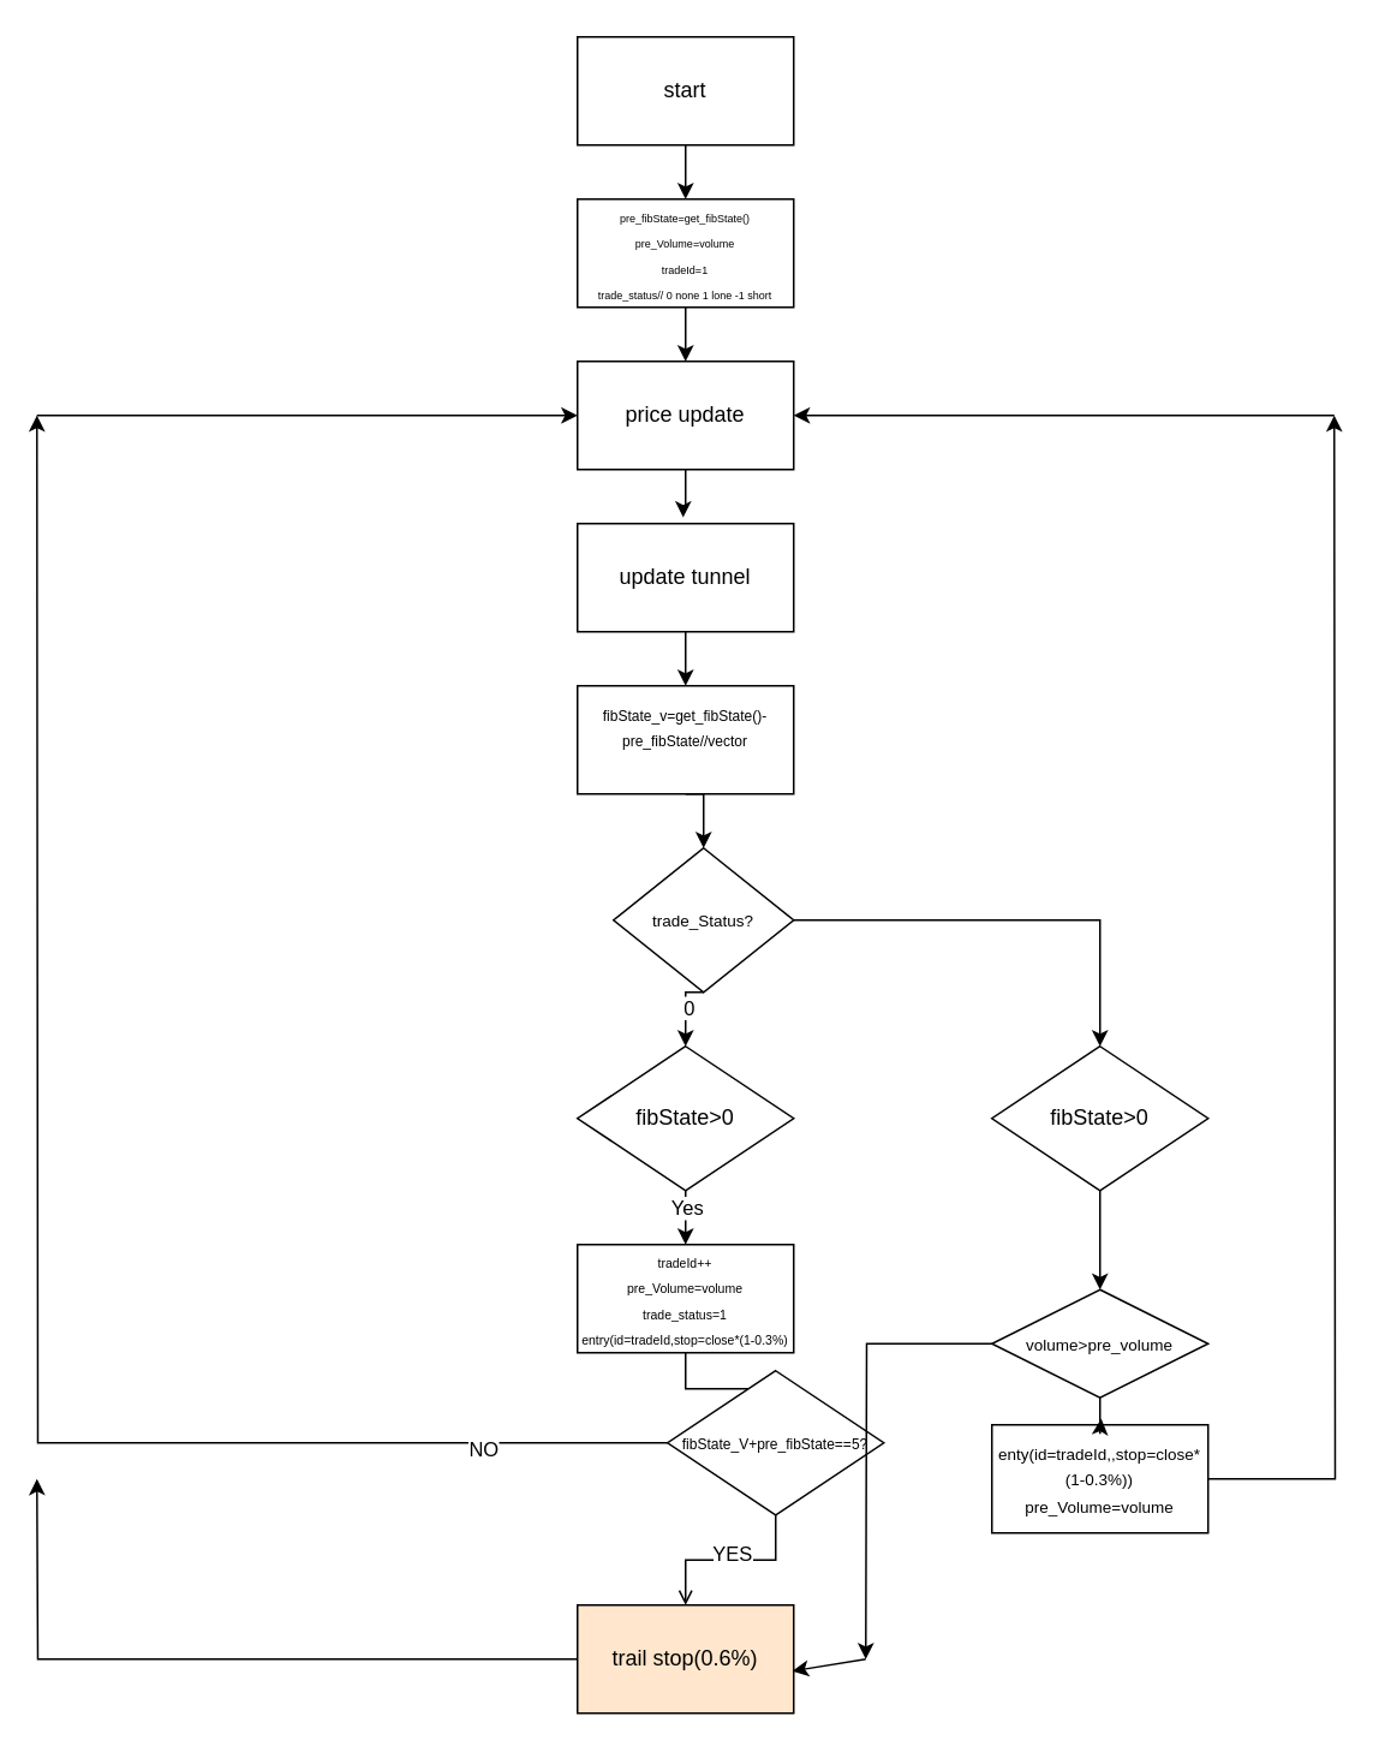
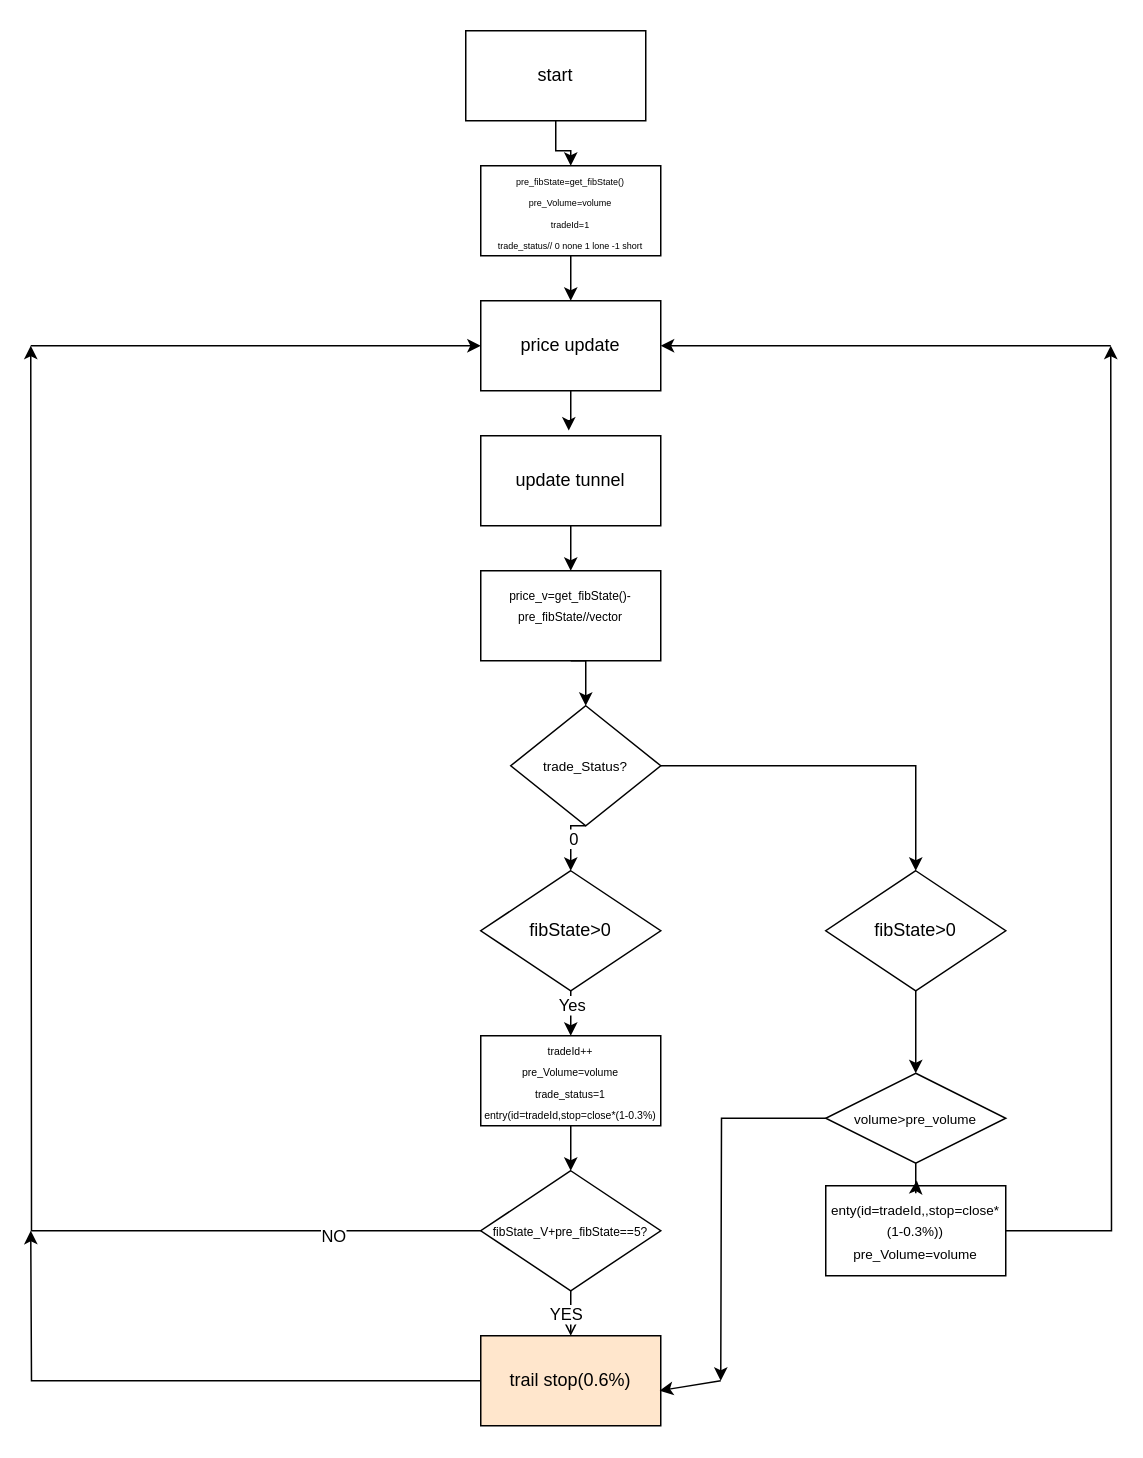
- <mxCell id="3" value="start" style="rounded=0;whiteSpace=wrap;html=1;" vertex="1" parent="1"><mxGeometry x="320" y="20" width="120" height="60" as="geometry" /></mxCell>
+ <mxCell id="3" value="start" style="rounded=0;whiteSpace=wrap;html=1;" vertex="1" parent="1"><mxGeometry x="310" y="20" width="120" height="60" as="geometry" /></mxCell>
- <mxCell id="11" value="&lt;font style=&quot;font-size: 8px;&quot;&gt;fibState_v=get_fibState()-pre_fibState//vector&lt;br&gt;&lt;br&gt;&lt;/font&gt;" style="rounded=0;whiteSpace=wrap;html=1;" vertex="1" parent="1"><mxGeometry x="320" y="380" width="120" height="60" as="geometry" /></mxCell>
+ <mxCell id="11" value="&lt;font style=&quot;font-size: 8px;&quot;&gt;price_v=get_fibState()-pre_fibState//vector&lt;br&gt;&lt;br&gt;&lt;/font&gt;" style="rounded=0;whiteSpace=wrap;html=1;" vertex="1" parent="1"><mxGeometry x="320" y="380" width="120" height="60" as="geometry" /></mxCell>
- <mxCell id="25" value="&lt;font style=&quot;font-size: 8px;&quot;&gt;fibState_V+pre_fibState==5?&lt;/font&gt;" style="rhombus;whiteSpace=wrap;html=1;" vertex="1" parent="1"><mxGeometry x="370" y="760" width="120" height="80" as="geometry" /></mxCell>
+ <mxCell id="25" value="&lt;font style=&quot;font-size: 8px;&quot;&gt;fibState_V+pre_fibState==5?&lt;/font&gt;" style="rhombus;whiteSpace=wrap;html=1;" vertex="1" parent="1"><mxGeometry x="320" y="780" width="120" height="80" as="geometry" /></mxCell>
